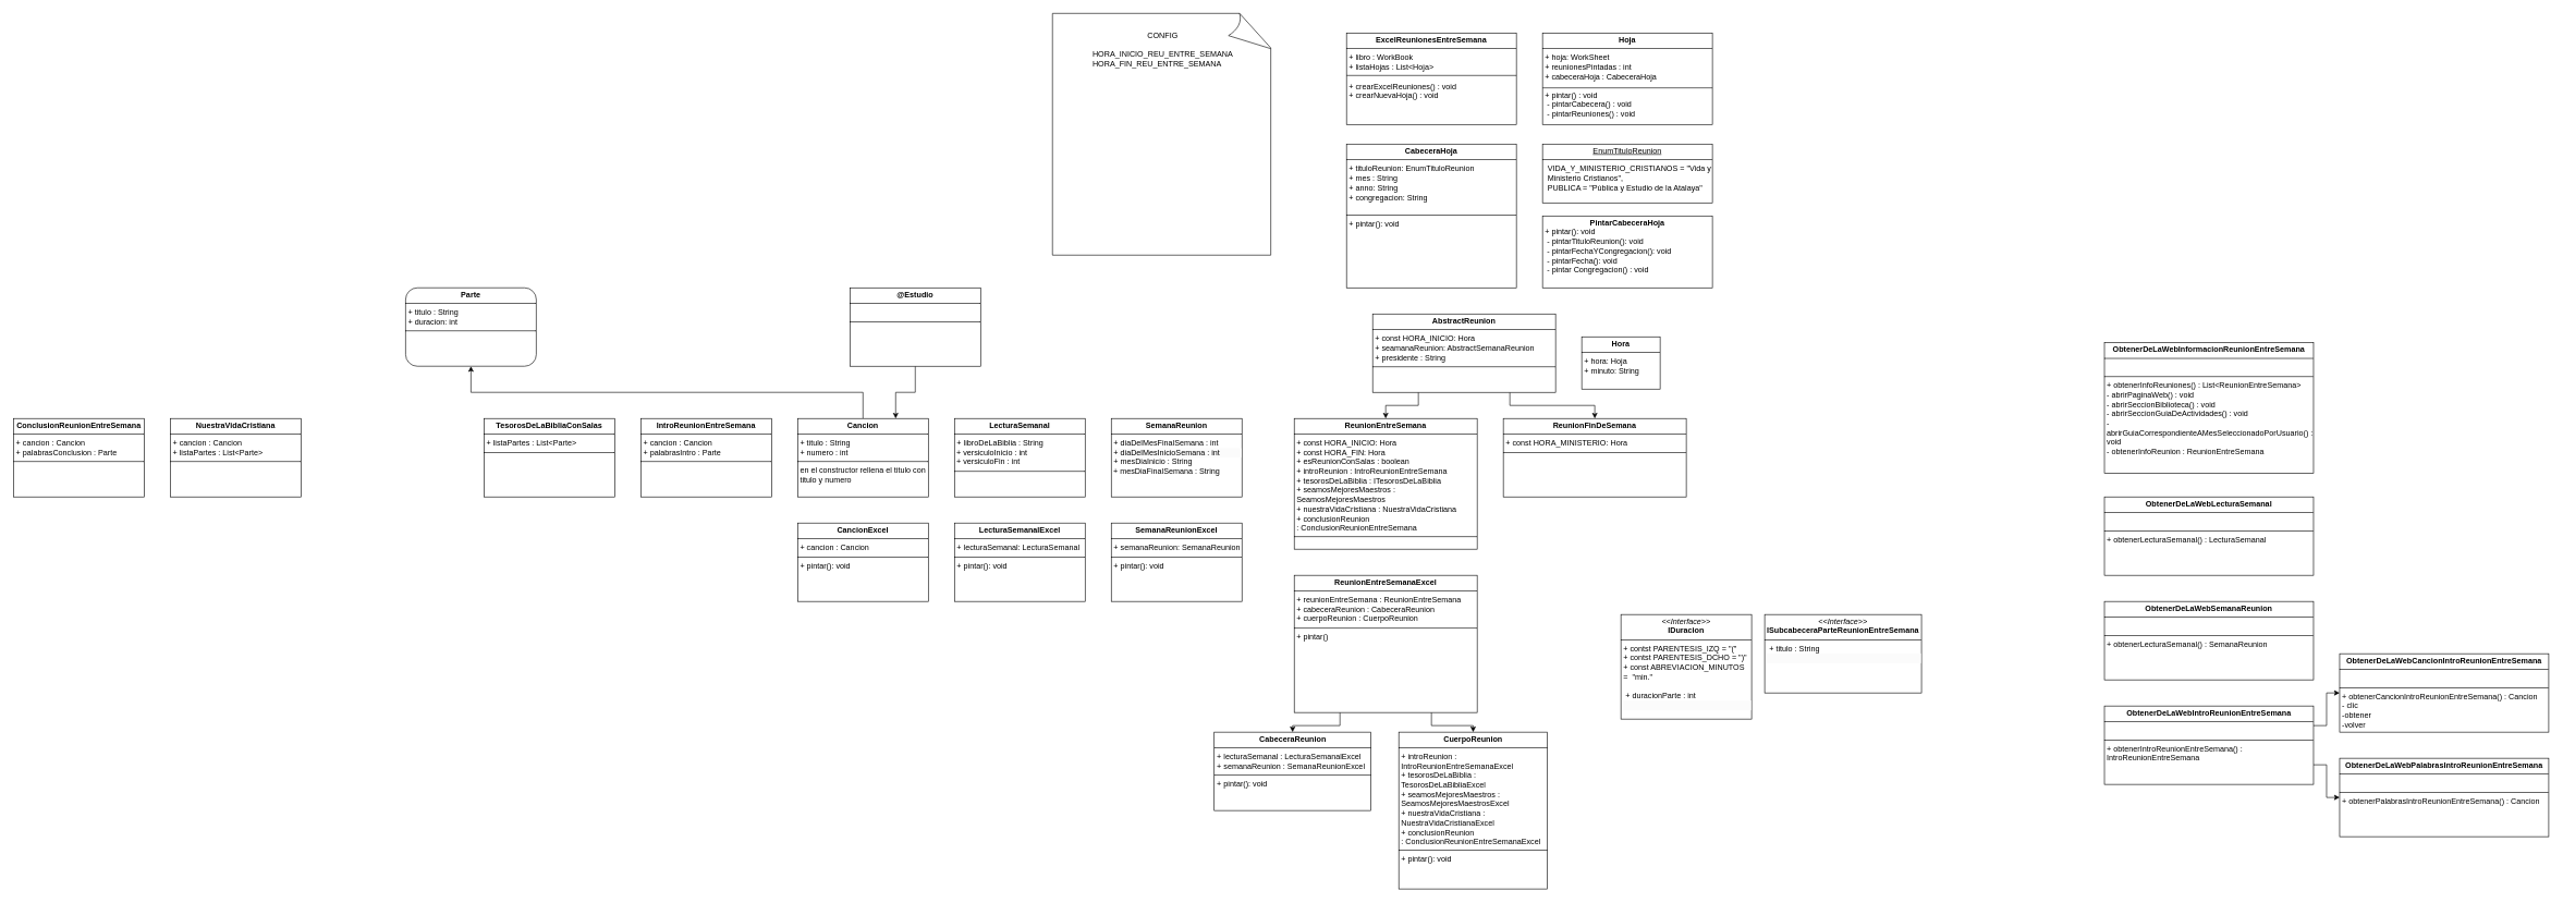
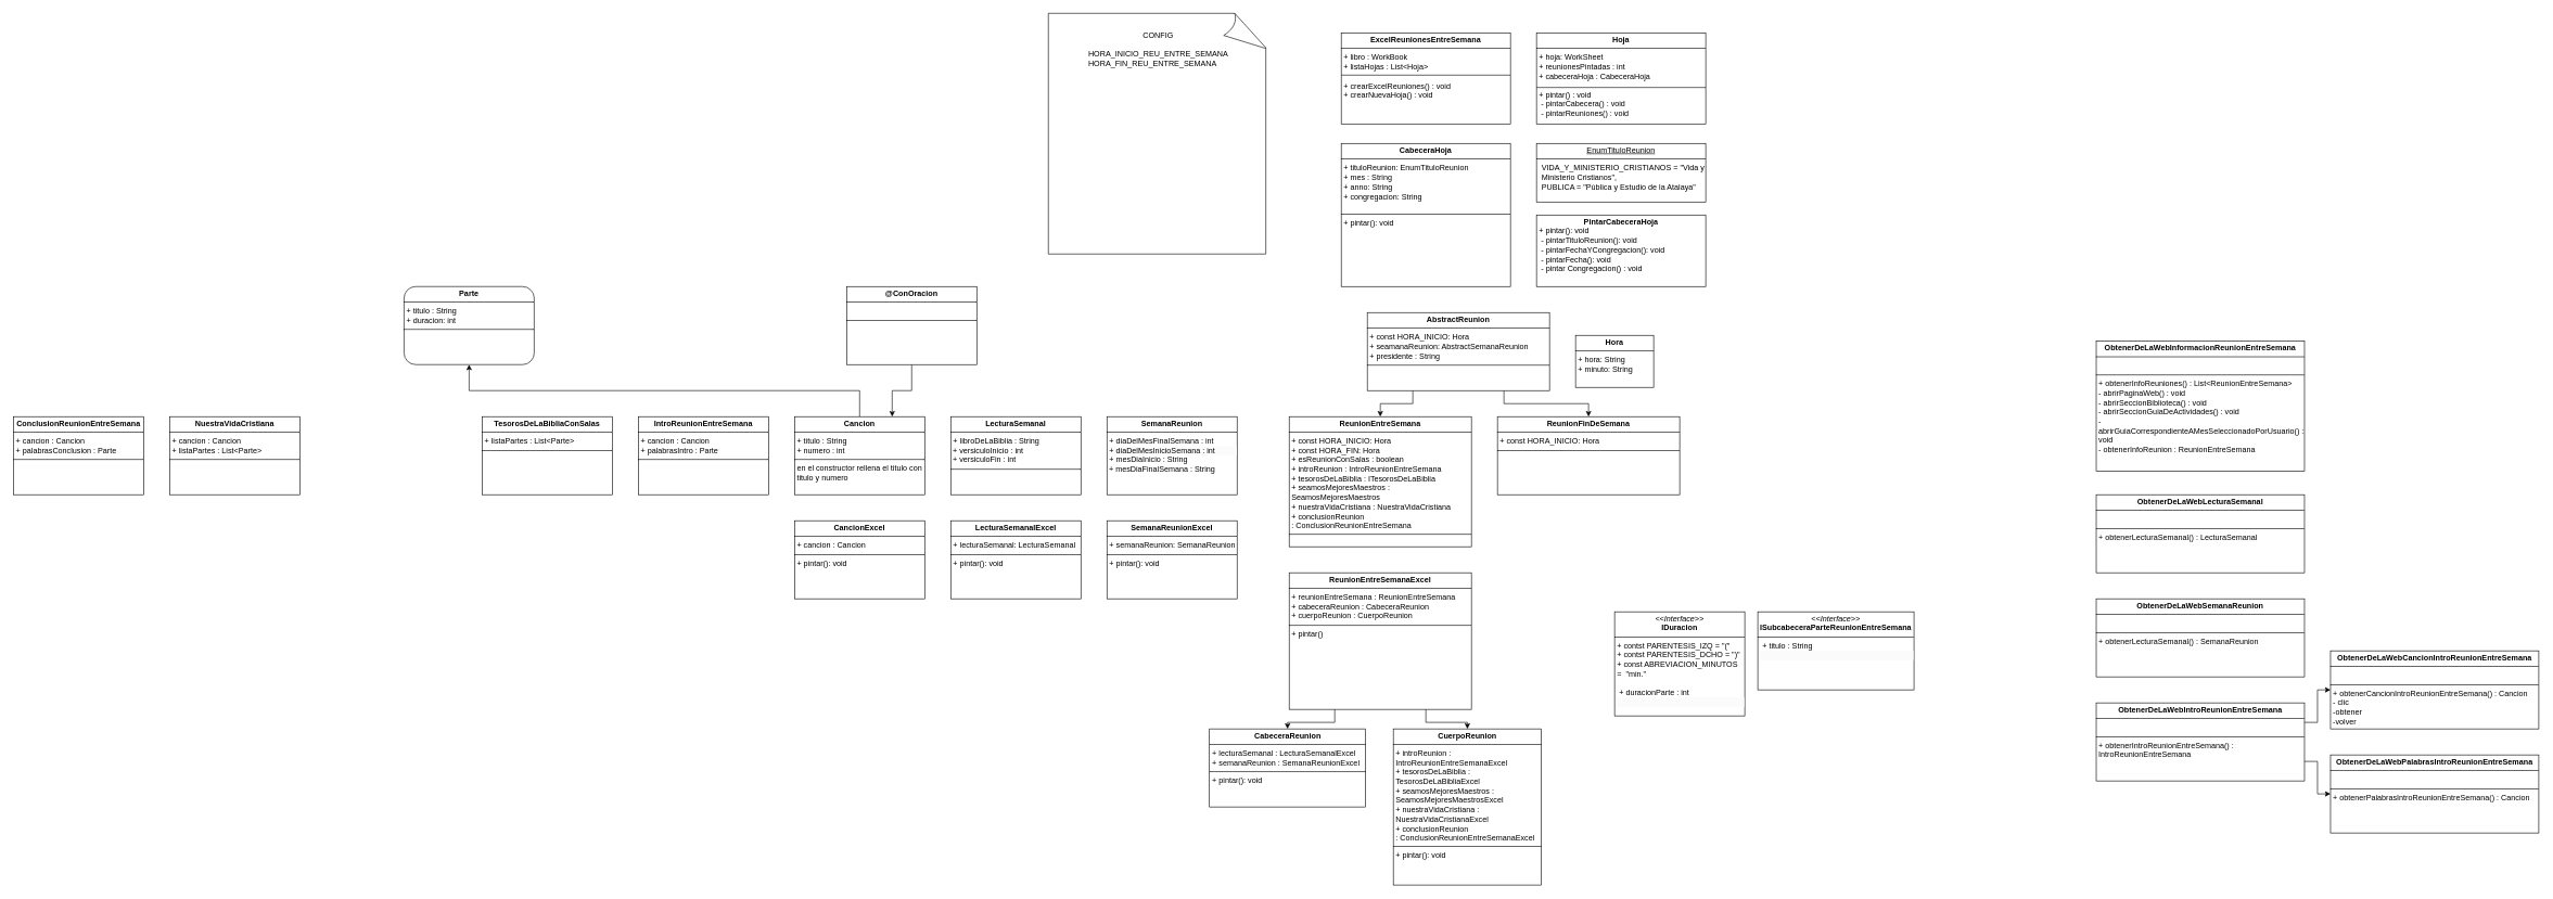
- <mxCell id="41" value="&lt;p style=&quot;margin:0px;margin-top:4px;text-align:center;&quot;&gt;&lt;b&gt;@Estudio&lt;/b&gt;&lt;/p&gt;&lt;hr size=&quot;1&quot; style=&quot;border-style:solid;&quot;&gt;&lt;p style=&quot;margin: 0px 0px 0px 4px;&quot;&gt;&lt;br&gt;&lt;/p&gt;&lt;hr size=&quot;1&quot; style=&quot;border-style:solid;&quot;&gt;&lt;p style=&quot;margin:0px;margin-left:4px;&quot;&gt;&lt;br&gt;&lt;/p&gt;" style="verticalAlign=top;align=left;overflow=fill;html=1;whiteSpace=wrap;" vertex="1" parent="1"><mxGeometry x="1300" y="440" width="200" height="120" as="geometry" /></mxCell>
+ <mxCell id="41" value="&lt;p style=&quot;margin:0px;margin-top:4px;text-align:center;&quot;&gt;&lt;b&gt;@ConOracion&lt;/b&gt;&lt;/p&gt;&lt;hr size=&quot;1&quot; style=&quot;border-style:solid;&quot;&gt;&lt;p style=&quot;margin: 0px 0px 0px 4px;&quot;&gt;&lt;br&gt;&lt;/p&gt;&lt;hr size=&quot;1&quot; style=&quot;border-style:solid;&quot;&gt;&lt;p style=&quot;margin:0px;margin-left:4px;&quot;&gt;&lt;br&gt;&lt;/p&gt;" style="verticalAlign=top;align=left;overflow=fill;html=1;whiteSpace=wrap;" vertex="1" parent="1"><mxGeometry x="1300" y="440" width="200" height="120" as="geometry" /></mxCell>
- <mxCell id="6" value="&lt;p style=&quot;margin:0px;margin-top:4px;text-align:center;&quot;&gt;&lt;b&gt;Hora&lt;/b&gt;&lt;/p&gt;&lt;hr size=&quot;1&quot; style=&quot;border-style:solid;&quot;&gt;&lt;p style=&quot;margin:0px;margin-left:4px;&quot;&gt;+ hora: Hoja&lt;/p&gt;&lt;p style=&quot;margin:0px;margin-left:4px;&quot;&gt;+ minuto: String&lt;/p&gt;" style="verticalAlign=top;align=left;overflow=fill;html=1;whiteSpace=wrap;" parent="1" vertex="1"><mxGeometry x="2420" y="515" width="120" height="80" as="geometry" /></mxCell>
+ <mxCell id="6" value="&lt;p style=&quot;margin:0px;margin-top:4px;text-align:center;&quot;&gt;&lt;b&gt;Hora&lt;/b&gt;&lt;/p&gt;&lt;hr size=&quot;1&quot; style=&quot;border-style:solid;&quot;&gt;&lt;p style=&quot;margin:0px;margin-left:4px;&quot;&gt;+ hora: String&lt;/p&gt;&lt;p style=&quot;margin:0px;margin-left:4px;&quot;&gt;+ minuto: String&lt;/p&gt;" style="verticalAlign=top;align=left;overflow=fill;html=1;whiteSpace=wrap;" parent="1" vertex="1"><mxGeometry x="2420" y="515" width="120" height="80" as="geometry" /></mxCell>
- <mxCell id="16" value="&lt;p style=&quot;margin:0px;margin-top:4px;text-align:center;&quot;&gt;&lt;b style=&quot;background-color: initial;&quot;&gt;ReunionFinDeSemana&lt;/b&gt;&lt;/p&gt;&lt;hr size=&quot;1&quot; style=&quot;border-style:solid;&quot;&gt;&lt;p style=&quot;margin:0px;margin-left:4px;&quot;&gt;+ const HORA_MINISTERIO: Hora&lt;/p&gt;&lt;hr size=&quot;1&quot; style=&quot;border-style:solid;&quot;&gt;&lt;p style=&quot;margin:0px;margin-left:4px;&quot;&gt;&lt;br&gt;&lt;/p&gt;" style="verticalAlign=top;align=left;overflow=fill;html=1;whiteSpace=wrap;" parent="1" vertex="1"><mxGeometry x="2300" y="640" width="280" height="120" as="geometry" /></mxCell>
+ <mxCell id="16" value="&lt;p style=&quot;margin:0px;margin-top:4px;text-align:center;&quot;&gt;&lt;b style=&quot;background-color: initial;&quot;&gt;ReunionFinDeSemana&lt;/b&gt;&lt;/p&gt;&lt;hr size=&quot;1&quot; style=&quot;border-style:solid;&quot;&gt;&lt;p style=&quot;margin:0px;margin-left:4px;&quot;&gt;+ const HORA_INICIO: Hora&lt;/p&gt;&lt;hr size=&quot;1&quot; style=&quot;border-style:solid;&quot;&gt;&lt;p style=&quot;margin:0px;margin-left:4px;&quot;&gt;&lt;br&gt;&lt;/p&gt;" style="verticalAlign=top;align=left;overflow=fill;html=1;whiteSpace=wrap;" parent="1" vertex="1"><mxGeometry x="2300" y="640" width="280" height="120" as="geometry" /></mxCell>
